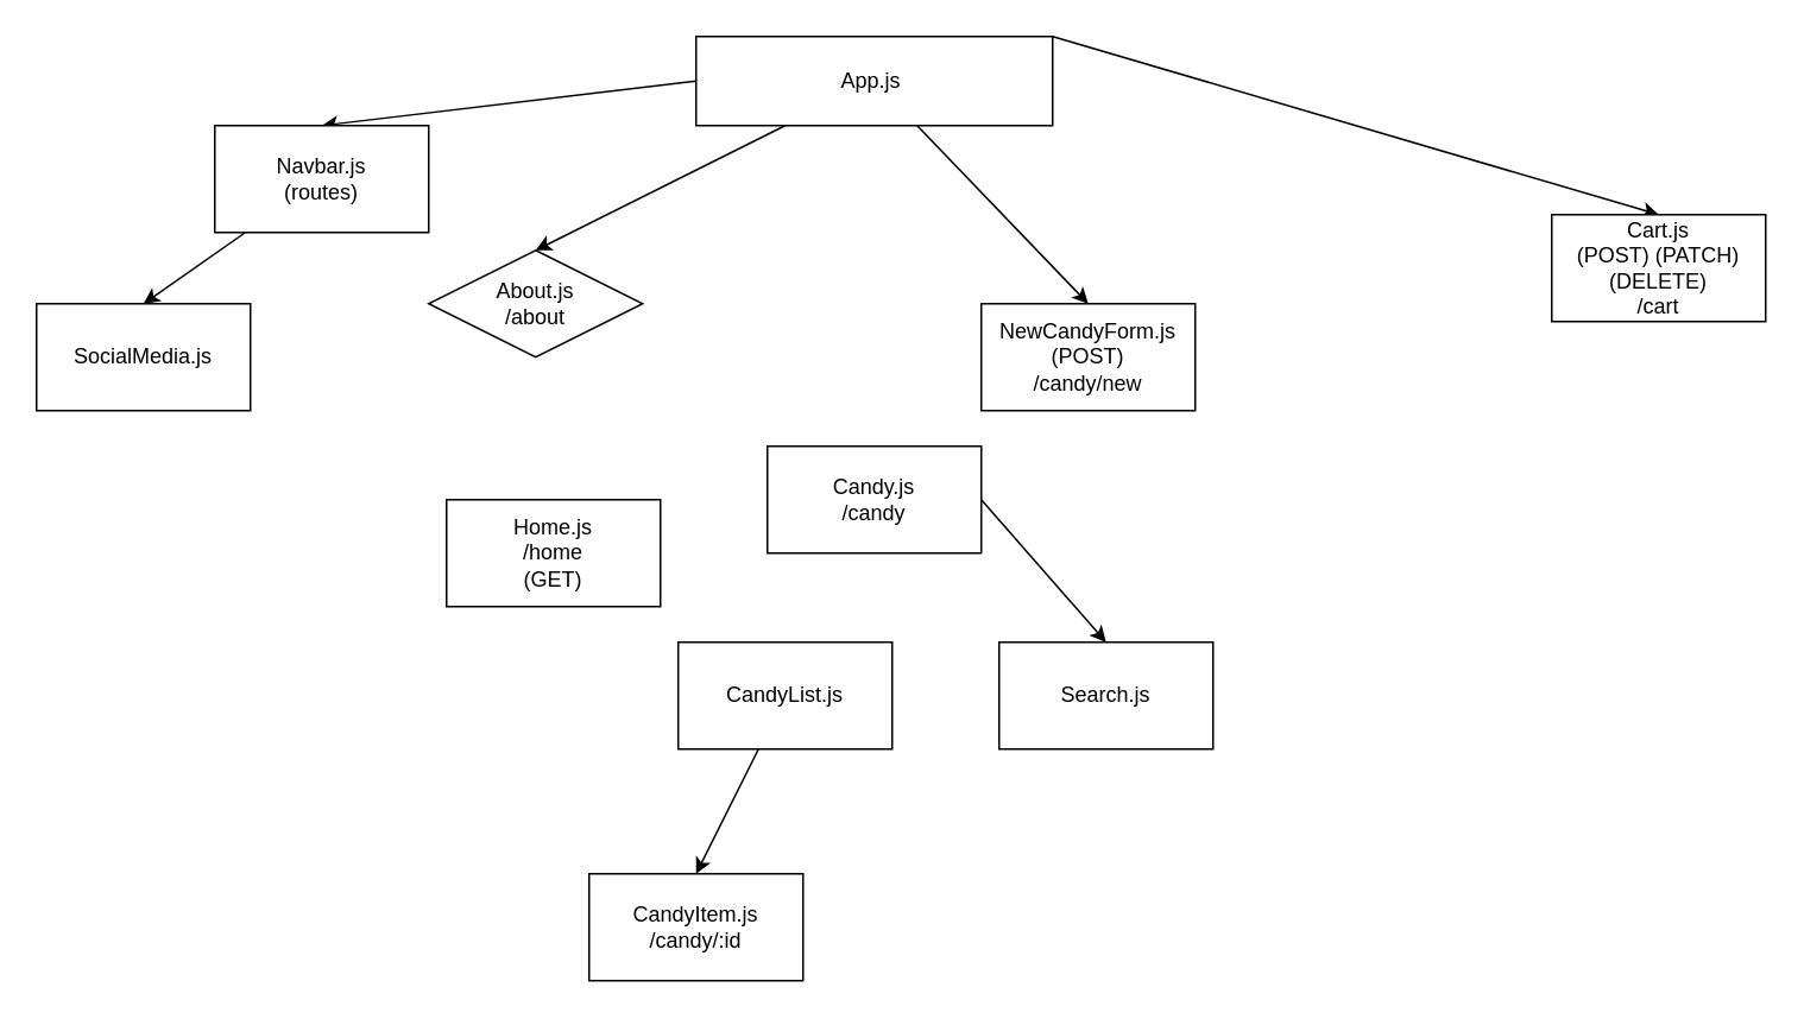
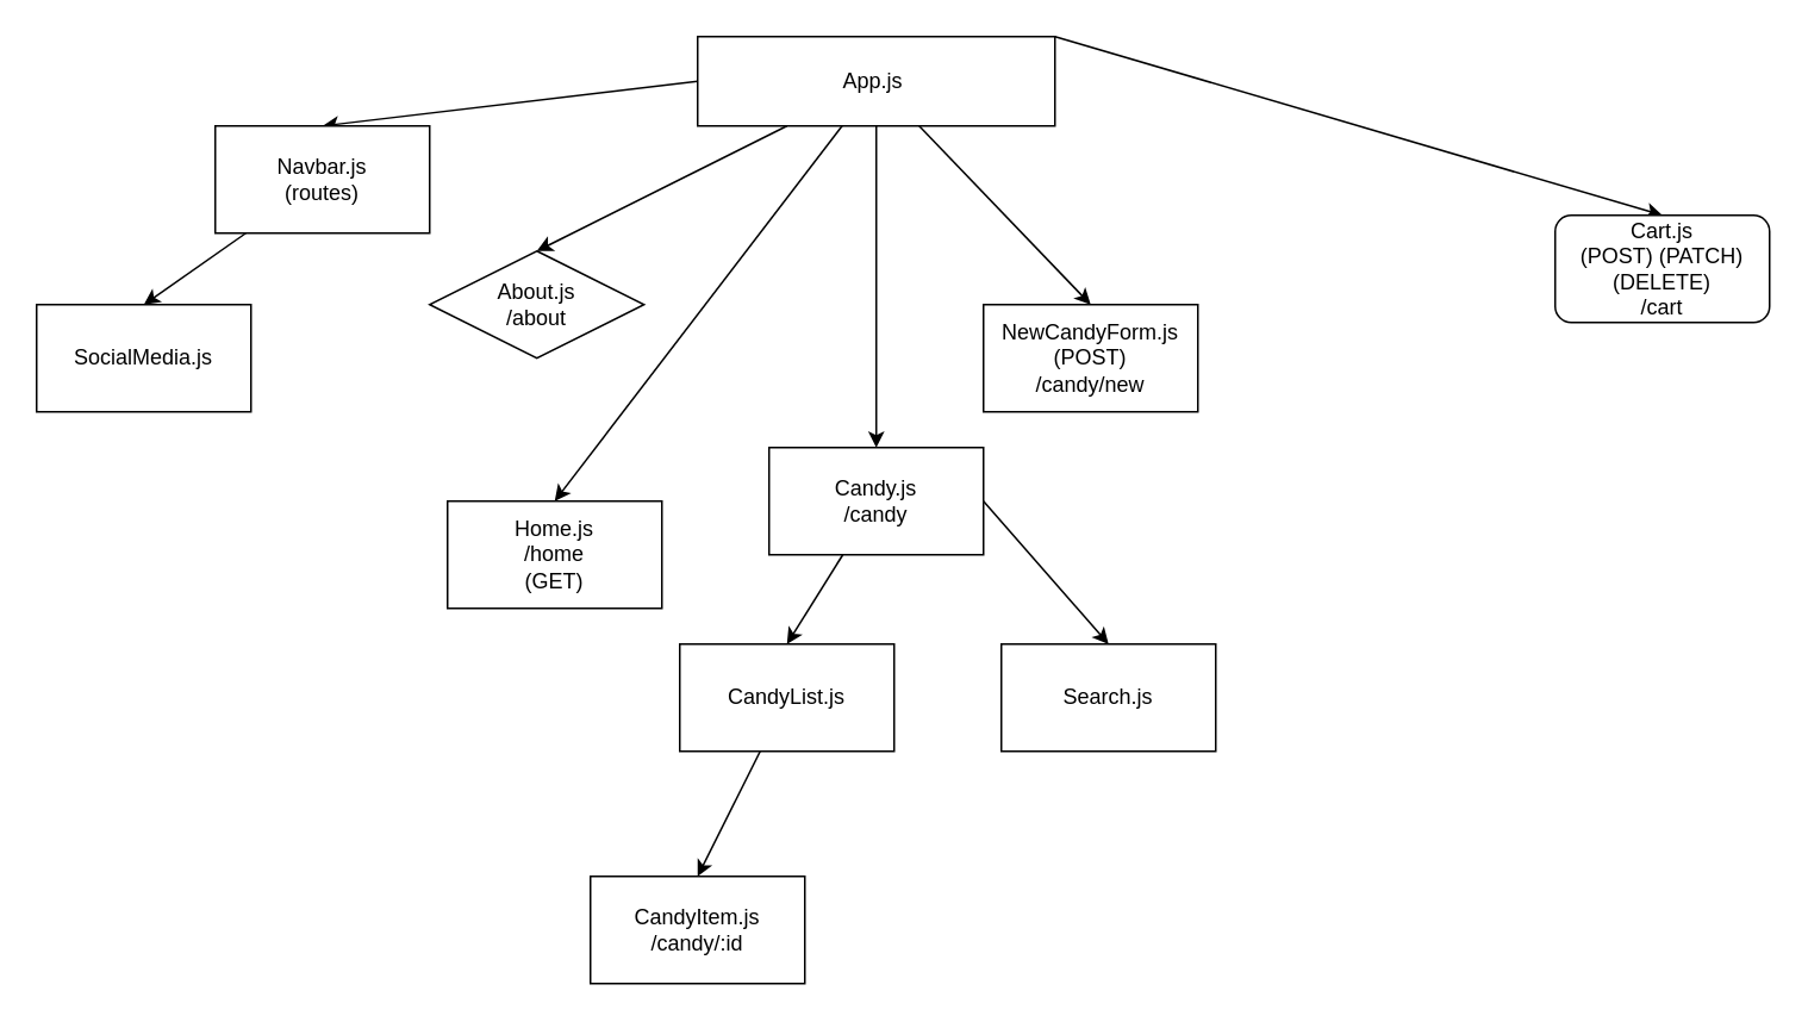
- <mxCell id="20" value="Cart.js&lt;br&gt;(POST) (PATCH)&lt;br&gt;(DELETE)&lt;br&gt;/cart" style="whiteSpace=wrap;html=1;" parent="1" vertex="1"><mxGeometry x="870" y="120" width="120" height="60" as="geometry" /></mxCell>
+ <mxCell id="20" value="Cart.js&lt;br&gt;(POST) (PATCH)&lt;br&gt;(DELETE)&lt;br&gt;/cart" style="whiteSpace=wrap;html=1;rounded=1;" parent="1" vertex="1"><mxGeometry x="870" y="120" width="120" height="60" as="geometry" /></mxCell>
+ <mxCell id="12" style="edgeStyle=none;html=1;entryX=0.5;entryY=0;entryDx=0;entryDy=0;" parent="1" source="5" target="17" edge="1"><mxGeometry relative="1" as="geometry" /></mxCell>
+ <mxCell id="4" style="edgeStyle=none;html=1;entryX=0.5;entryY=0;entryDx=0;entryDy=0;" parent="1" source="5" target="15" edge="1"><mxGeometry relative="1" as="geometry" /></mxCell>
+ <mxCell id="16" style="edgeStyle=none;html=1;entryX=0.5;entryY=0;entryDx=0;entryDy=0;" parent="1" source="17" target="19" edge="1"><mxGeometry relative="1" as="geometry" /></mxCell>
